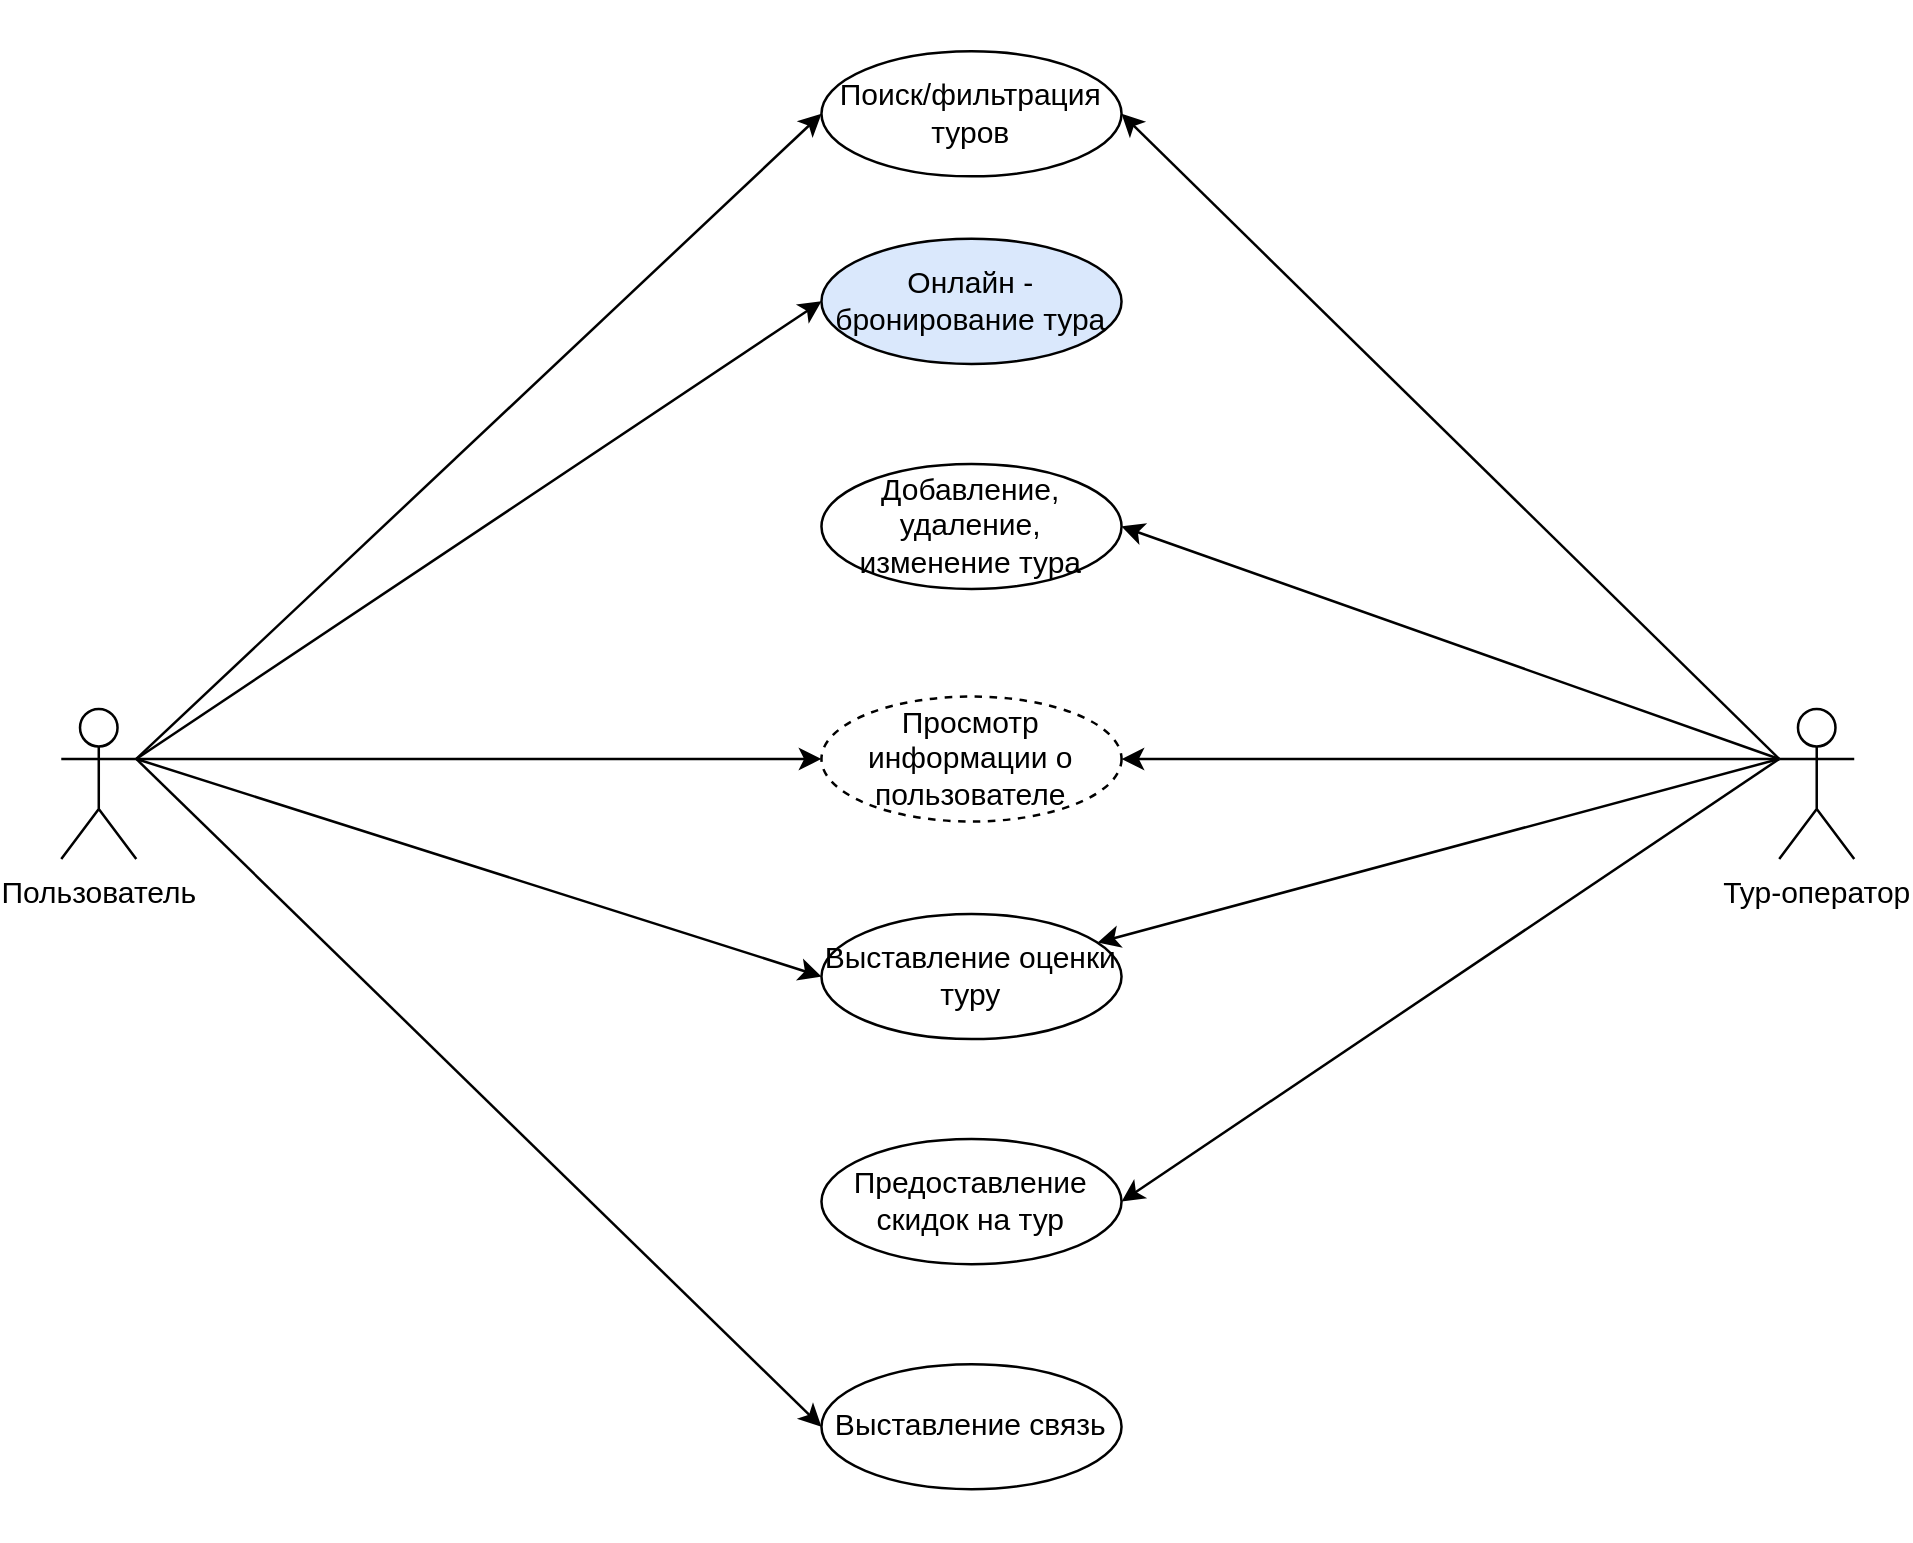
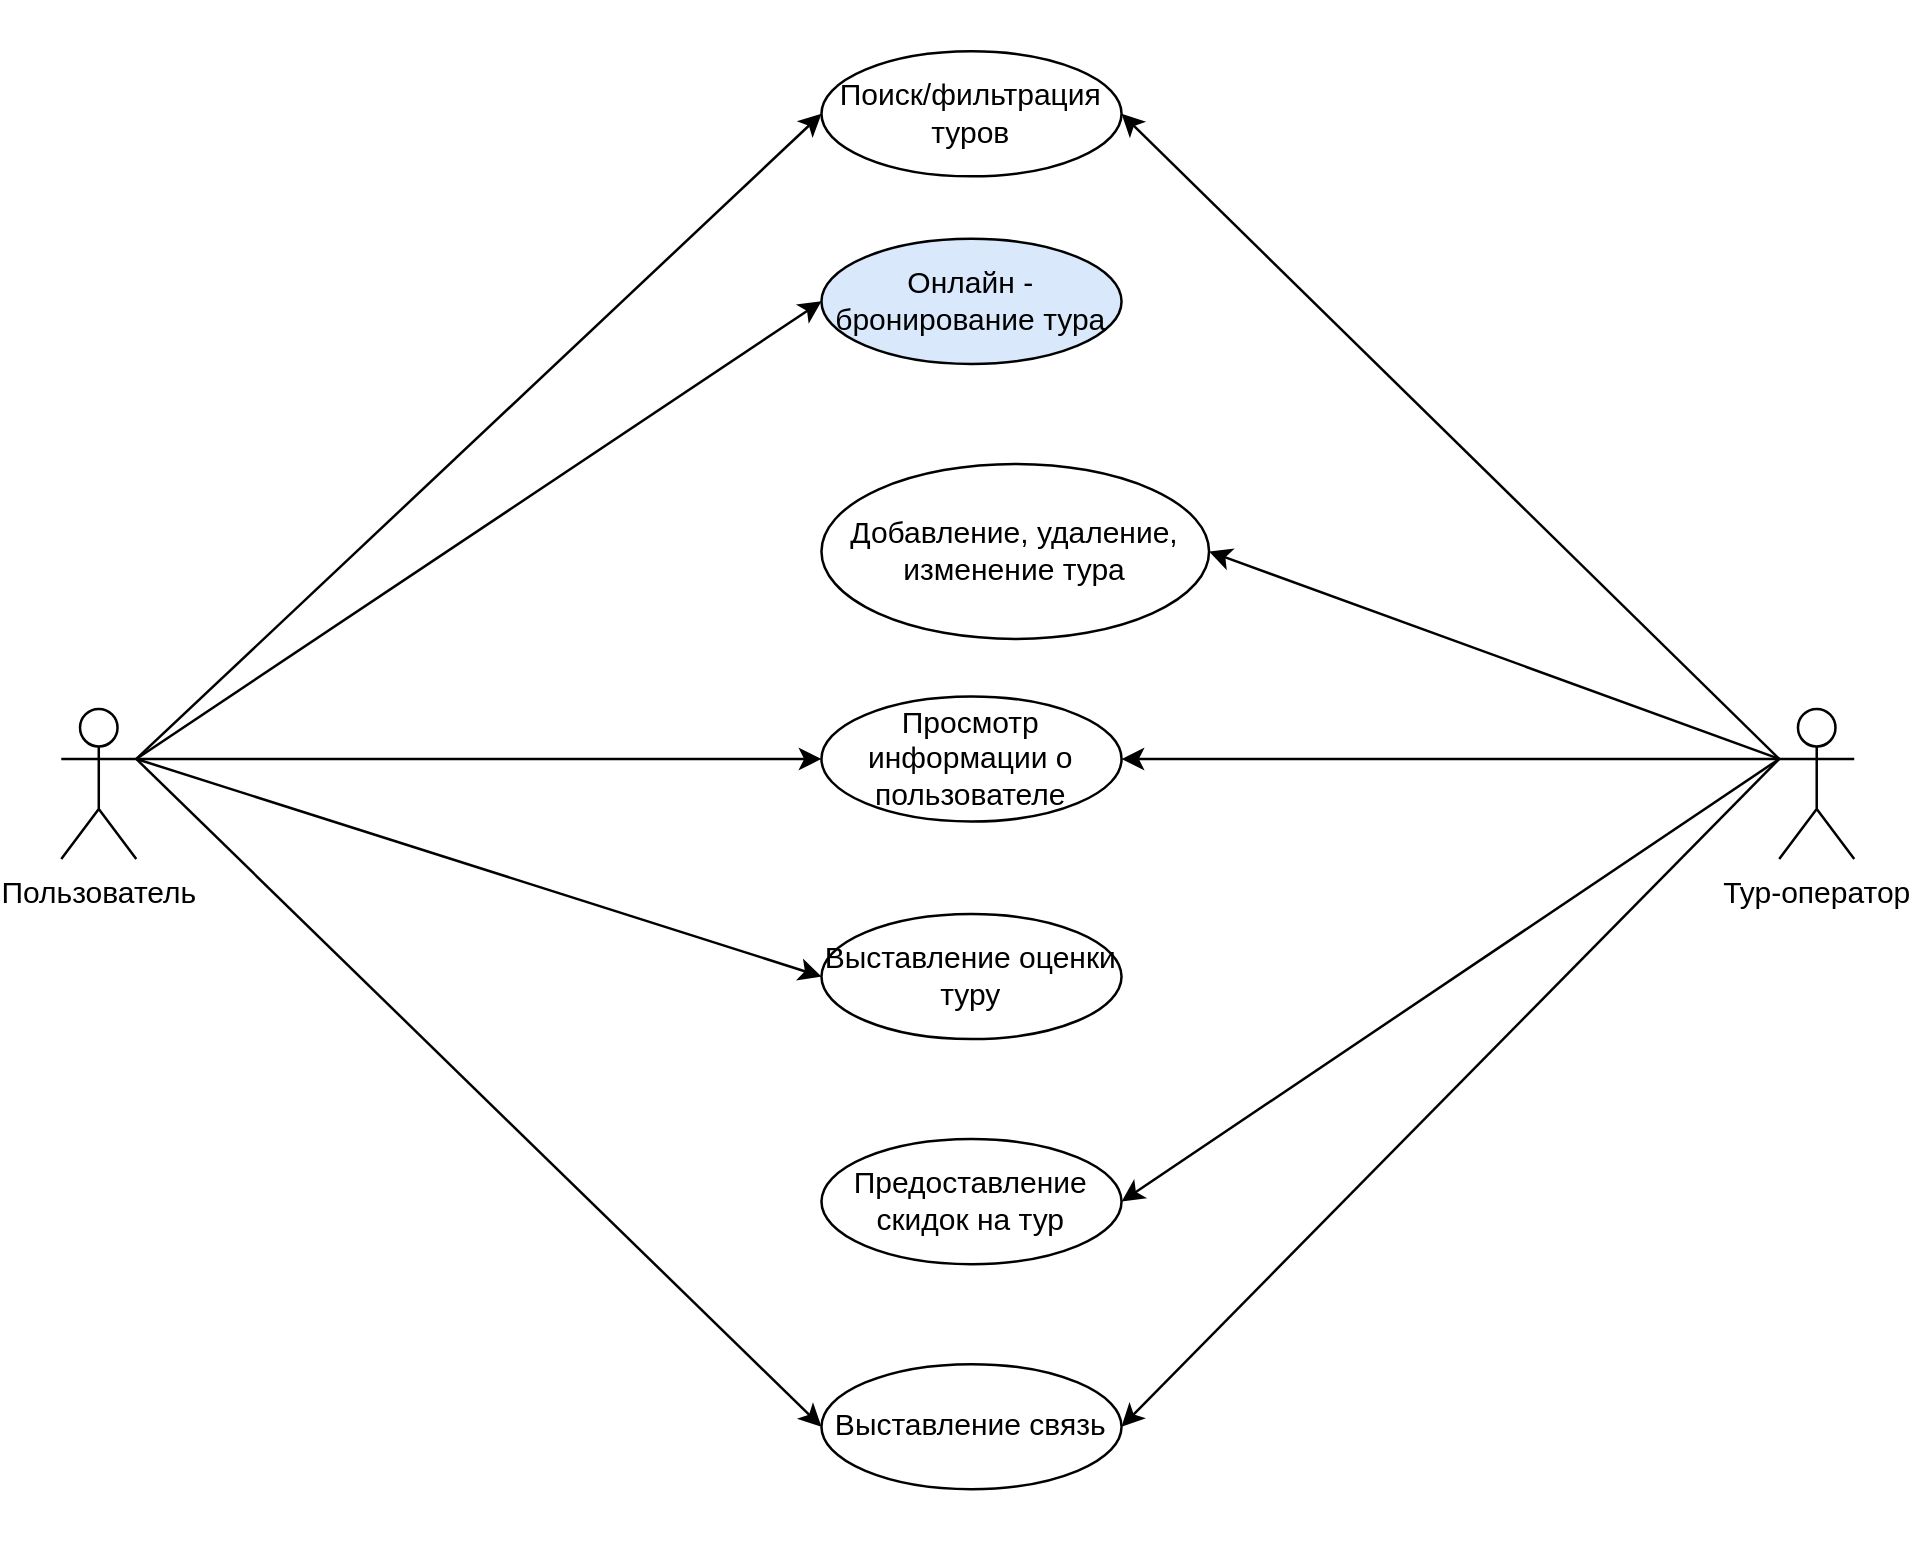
- <mxCell id="16" value="Добавление, удаление, изменение тура" style="ellipse;whiteSpace=wrap;html=1;" vertex="1" parent="1"><mxGeometry x="324" y="185" width="120" height="50" as="geometry" /></mxCell>
+ <mxCell id="16" value="Добавление, удаление, изменение тура" style="ellipse;whiteSpace=wrap;html=1;" vertex="1" parent="1"><mxGeometry x="324" y="185" width="155" height="70" as="geometry" /></mxCell>
- <mxCell id="17" value="Просмотр информации о пользователе" style="ellipse;whiteSpace=wrap;html=1;dashed=1;" vertex="1" parent="1"><mxGeometry x="324" y="278" width="120" height="50" as="geometry" /></mxCell>
+ <mxCell id="17" value="Просмотр информации о пользователе" style="ellipse;whiteSpace=wrap;html=1;" vertex="1" parent="1"><mxGeometry x="324" y="278" width="120" height="50" as="geometry" /></mxCell>
- <mxCell id="12" style="rounded=0;orthogonalLoop=1;jettySize=auto;html=1;exitX=0;exitY=0.333;exitDx=0;exitDy=0;exitPerimeter=0;" edge="1" parent="1" source="13" target="18"><mxGeometry relative="1" as="geometry" /></mxCell>
+ <mxCell id="12" style="rounded=0;orthogonalLoop=1;jettySize=auto;html=1;exitX=0;exitY=0.333;exitDx=0;exitDy=0;exitPerimeter=0;entryX=1;entryY=0.5;entryDx=0;entryDy=0;" edge="1" parent="1" source="13" target="20"><mxGeometry relative="1" as="geometry" /></mxCell>
